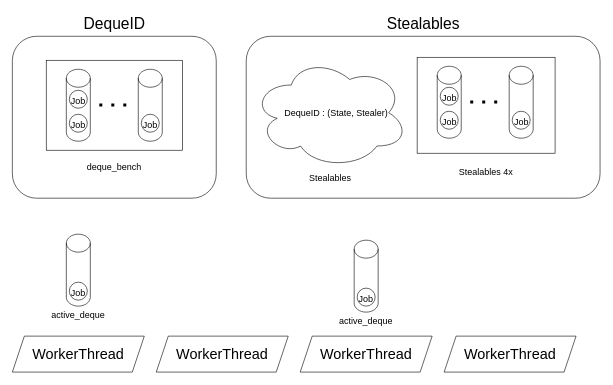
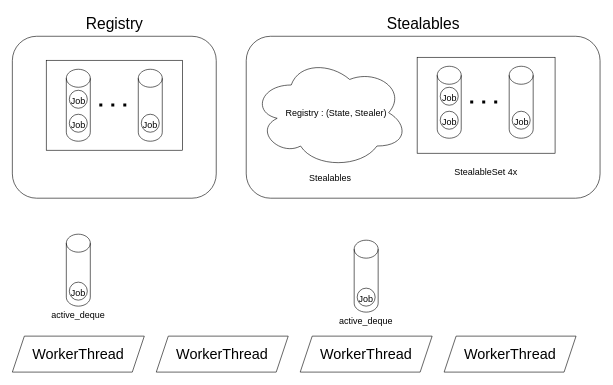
- <mxCell id="4" value="&lt;font style=&quot;font-size: 26px&quot;&gt;DequeID&lt;/font&gt;" style="text;html=1;strokeColor=none;fillColor=none;align=center;verticalAlign=middle;whiteSpace=wrap;rounded=0;" vertex="1" parent="2"><mxGeometry x="117.5" width="105" height="40" as="geometry" /></mxCell>
+ <mxCell id="4" value="&lt;font style=&quot;font-size: 26px&quot;&gt;Registry&lt;/font&gt;" style="text;html=1;strokeColor=none;fillColor=none;align=center;verticalAlign=middle;whiteSpace=wrap;rounded=0;" vertex="1" parent="2"><mxGeometry x="117.5" width="105" height="40" as="geometry" /></mxCell>
- <mxCell id="36" value="DequeID : (State, Stealer)" style="text;html=1;strokeColor=none;fillColor=none;align=center;verticalAlign=middle;whiteSpace=wrap;rounded=0;fontSize=15;" vertex="1" parent="1"><mxGeometry x="470" y="162.5" width="180" height="50" as="geometry" /></mxCell>
+ <mxCell id="36" value="Registry : (State, Stealer)" style="text;html=1;strokeColor=none;fillColor=none;align=center;verticalAlign=middle;whiteSpace=wrap;rounded=0;fontSize=15;" vertex="1" parent="1"><mxGeometry x="470" y="162.5" width="180" height="50" as="geometry" /></mxCell>
- <mxCell id="6" value="&lt;font style=&quot;font-size: 15px&quot;&gt;deque_bench&lt;/font&gt;" style="text;html=1;strokeColor=none;fillColor=none;align=center;verticalAlign=middle;whiteSpace=wrap;rounded=0;fontSize=26;" vertex="1" parent="2"><mxGeometry x="140" y="240" width="60" height="30" as="geometry" /></mxCell>
- <mxCell id="33" value="&lt;font style=&quot;font-size: 15px&quot;&gt;Stealables 4x&lt;/font&gt;" style="text;html=1;strokeColor=none;fillColor=none;align=center;verticalAlign=middle;whiteSpace=wrap;rounded=0;fontSize=15;" vertex="1" parent="1"><mxGeometry x="740" y="270" width="140" height="30" as="geometry" /></mxCell>
+ <mxCell id="33" value="&lt;font style=&quot;font-size: 15px&quot;&gt;StealableSet 4x&lt;/font&gt;" style="text;html=1;strokeColor=none;fillColor=none;align=center;verticalAlign=middle;whiteSpace=wrap;rounded=0;fontSize=15;" vertex="1" parent="1"><mxGeometry x="740" y="270" width="140" height="30" as="geometry" /></mxCell>
